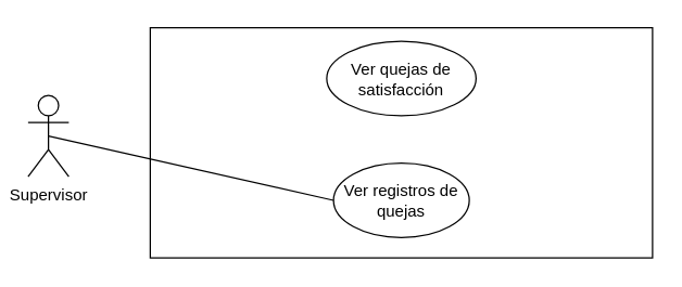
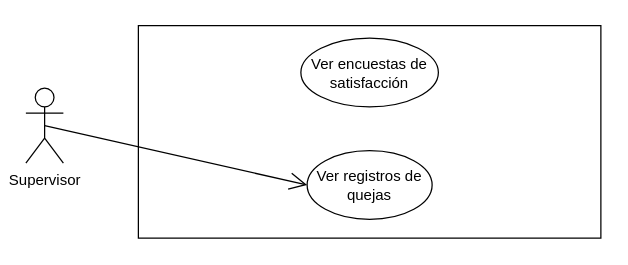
- <mxCell id="4" value="Ver quejas de satisfacción" style="ellipse;whiteSpace=wrap;html=1;" parent="1" vertex="1"><mxGeometry x="240" y="30" width="110" height="55" as="geometry" /></mxCell>
+ <mxCell id="4" value="Ver encuestas de satisfacción" style="ellipse;whiteSpace=wrap;html=1;" parent="1" vertex="1"><mxGeometry x="240" y="30" width="110" height="55" as="geometry" /></mxCell>
- <mxCell id="6" value="" style="endArrow=none;endFill=1;endSize=12;html=1;rounded=0;exitX=0.5;exitY=0.5;exitDx=0;exitDy=0;exitPerimeter=0;entryX=0;entryY=0.5;entryDx=0;entryDy=0;" edge="1" parent="1" source="2" target="5"><mxGeometry width="160" relative="1" as="geometry"><mxPoint x="45" y="110" as="sourcePoint" /><mxPoint x="250" y="68" as="targetPoint" /></mxGeometry></mxCell>
+ <mxCell id="6" value="" style="endArrow=open;endFill=1;endSize=12;html=1;rounded=0;exitX=0.5;exitY=0.5;exitDx=0;exitDy=0;exitPerimeter=0;entryX=0;entryY=0.5;entryDx=0;entryDy=0;" edge="1" parent="1" source="2" target="5"><mxGeometry width="160" relative="1" as="geometry"><mxPoint x="45" y="110" as="sourcePoint" /><mxPoint x="250" y="68" as="targetPoint" /></mxGeometry></mxCell>
